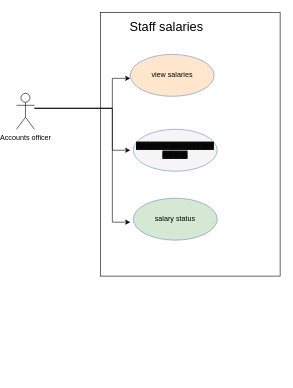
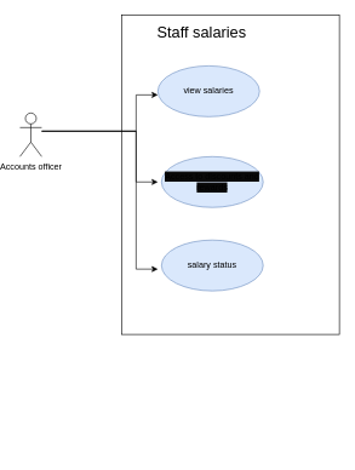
- <mxCell id="8" value="&lt;font color=&quot;#000000&quot;&gt;view salaries&lt;/font&gt;" style="ellipse;whiteSpace=wrap;html=1;fillColor=#ffe6cc;strokeColor=#6c8ebf;" parent="1" vertex="1"><mxGeometry x="210" y="90" width="140" height="70" as="geometry" /></mxCell>
+ <mxCell id="8" value="&lt;font color=&quot;#000000&quot;&gt;view salaries&lt;/font&gt;" style="ellipse;whiteSpace=wrap;html=1;fillColor=#dae8fc;strokeColor=#6c8ebf;" parent="1" vertex="1"><mxGeometry x="210" y="90" width="140" height="70" as="geometry" /></mxCell>
- <mxCell id="7" value="&lt;span style=&quot;background-color: rgb(10 , 10 , 10)&quot;&gt;Access to discounts and rewards&lt;/span&gt;" style="ellipse;whiteSpace=wrap;html=1;fillColor=#f5f5f5;strokeColor=#6c8ebf;" parent="1" vertex="1"><mxGeometry x="215" y="215" width="140" height="70" as="geometry" /></mxCell>
+ <mxCell id="7" value="&lt;span style=&quot;background-color: rgb(10 , 10 , 10)&quot;&gt;Access to discounts and rewards&lt;/span&gt;" style="ellipse;whiteSpace=wrap;html=1;fillColor=#dae8fc;strokeColor=#6c8ebf;" parent="1" vertex="1"><mxGeometry x="215" y="215" width="140" height="70" as="geometry" /></mxCell>
- <mxCell id="9" value="&lt;font color=&quot;#000000&quot;&gt;salary status&lt;/font&gt;" style="ellipse;whiteSpace=wrap;html=1;fillColor=#d5e8d4;strokeColor=#6c8ebf;" parent="1" vertex="1"><mxGeometry x="215" y="330" width="140" height="70" as="geometry" /></mxCell>
+ <mxCell id="9" value="&lt;font color=&quot;#000000&quot;&gt;salary status&lt;/font&gt;" style="ellipse;whiteSpace=wrap;html=1;fillColor=#dae8fc;strokeColor=#6c8ebf;" parent="1" vertex="1"><mxGeometry x="215" y="330" width="140" height="70" as="geometry" /></mxCell>
